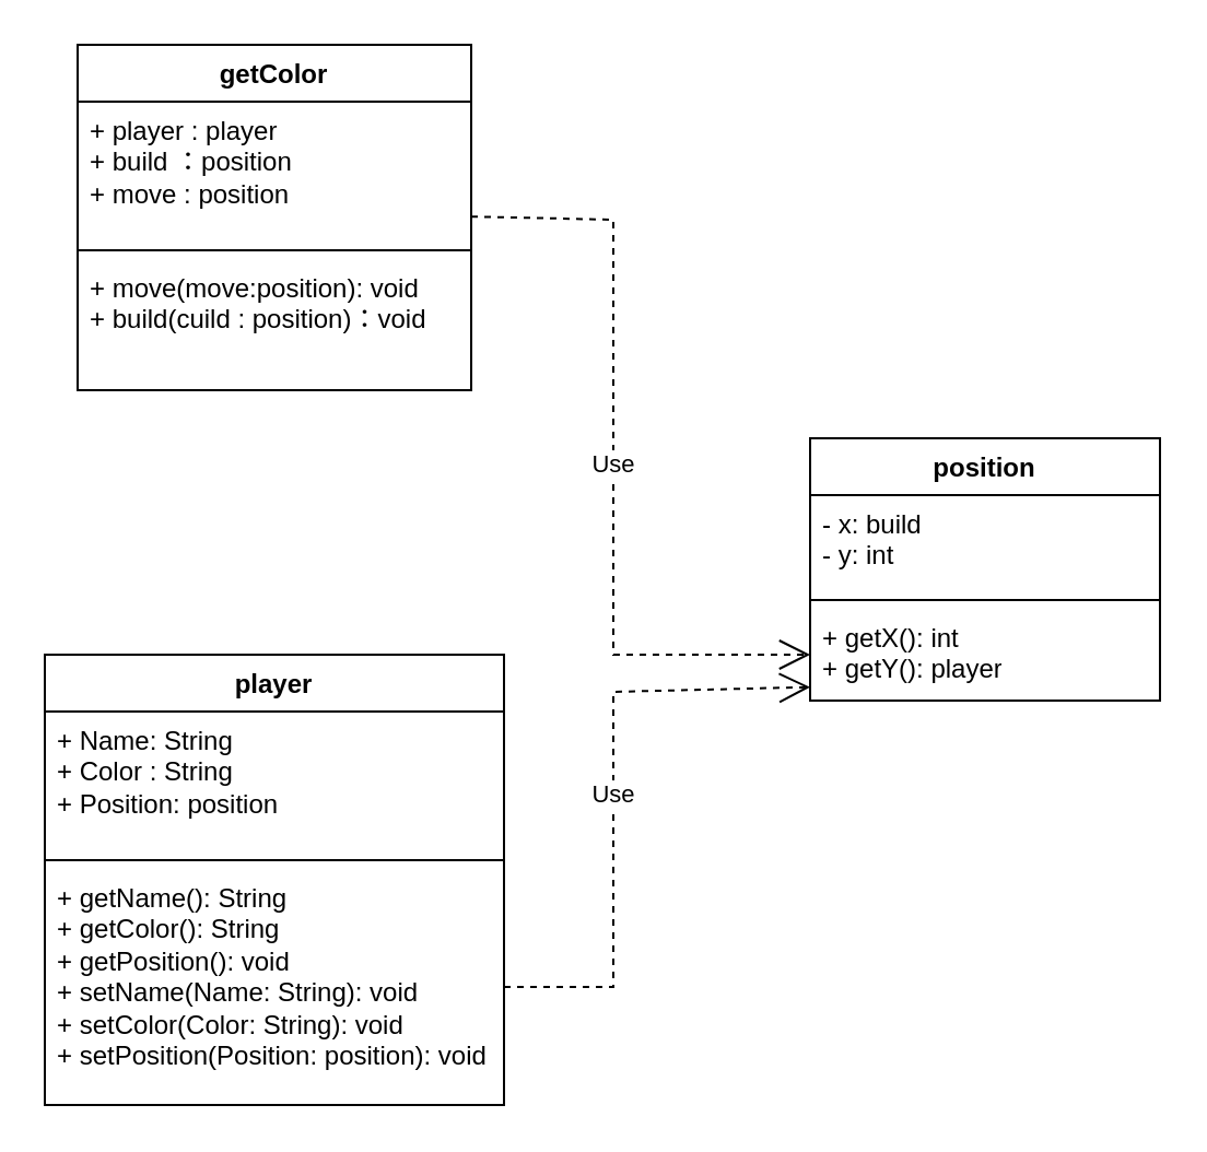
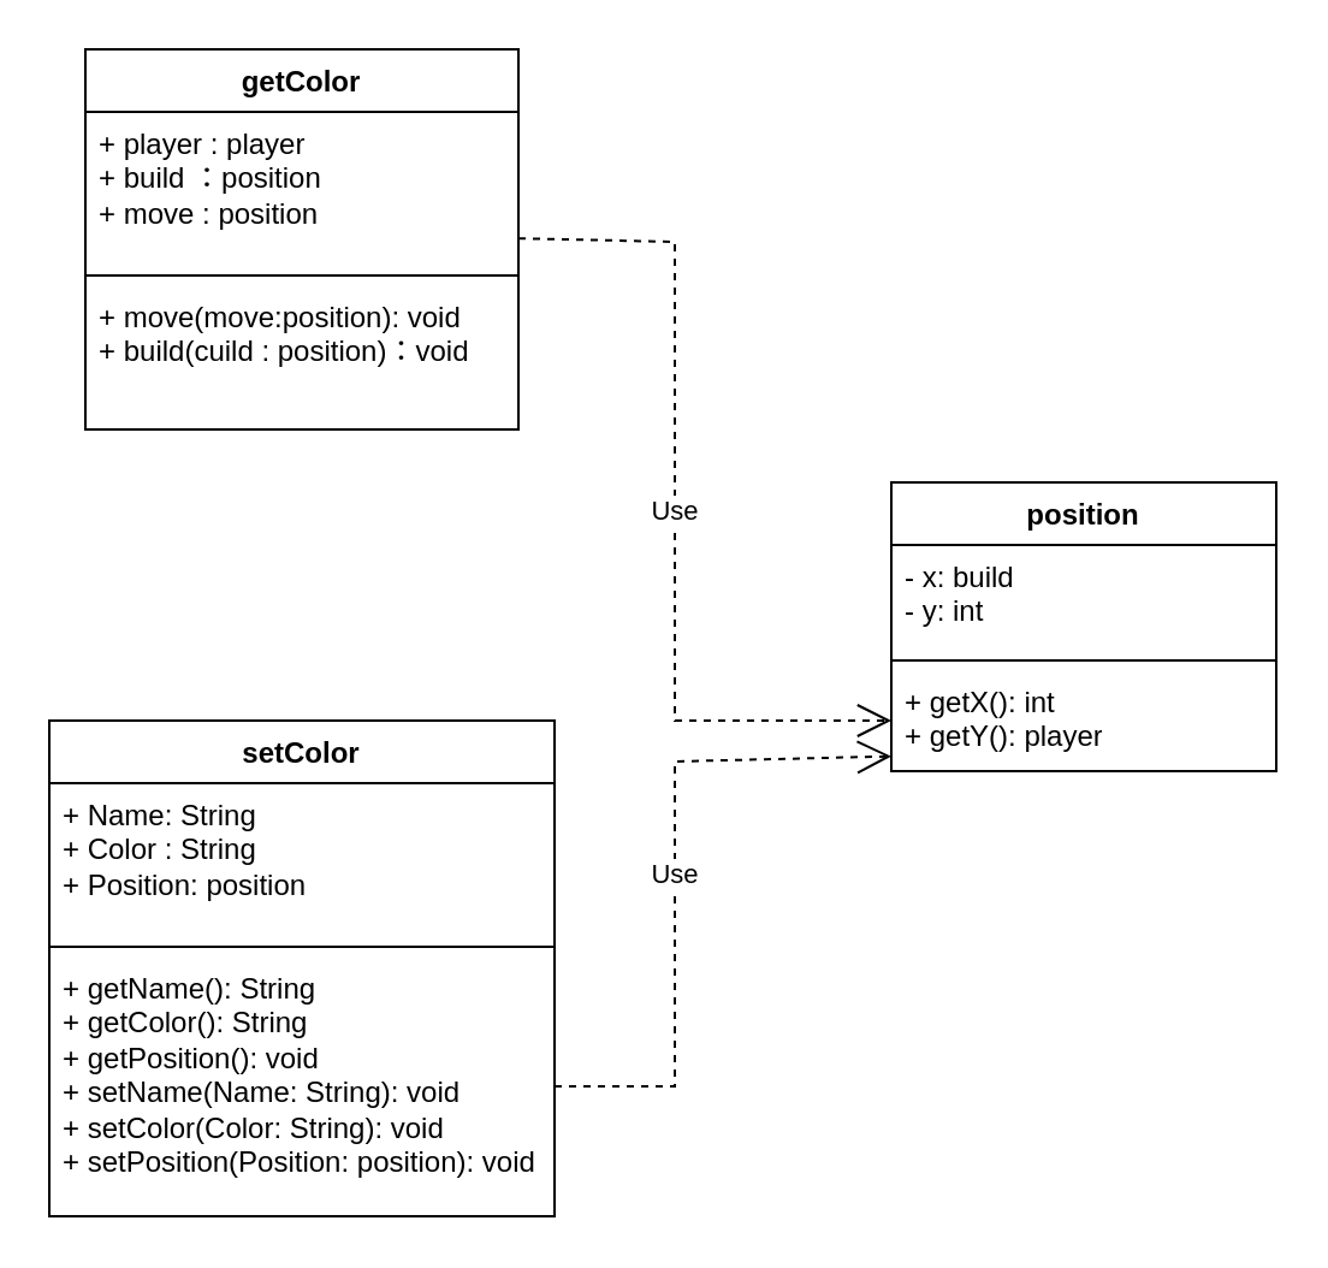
- <mxCell id="2" value="player" style="swimlane;fontStyle=1;align=center;verticalAlign=top;childLayout=stackLayout;horizontal=1;startSize=26;horizontalStack=0;resizeParent=1;resizeParentMax=0;resizeLast=0;collapsible=1;marginBottom=0;whiteSpace=wrap;html=1;" vertex="1" parent="1"><mxGeometry x="20" y="299" width="210" height="206" as="geometry" /></mxCell>
+ <mxCell id="2" value="setColor" style="swimlane;fontStyle=1;align=center;verticalAlign=top;childLayout=stackLayout;horizontal=1;startSize=26;horizontalStack=0;resizeParent=1;resizeParentMax=0;resizeLast=0;collapsible=1;marginBottom=0;whiteSpace=wrap;html=1;" vertex="1" parent="1"><mxGeometry x="20" y="299" width="210" height="206" as="geometry" /></mxCell>
